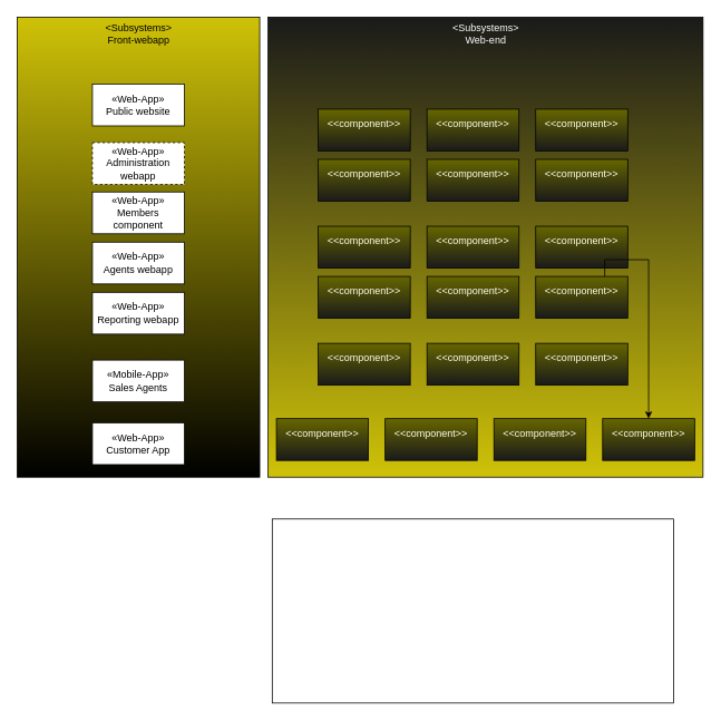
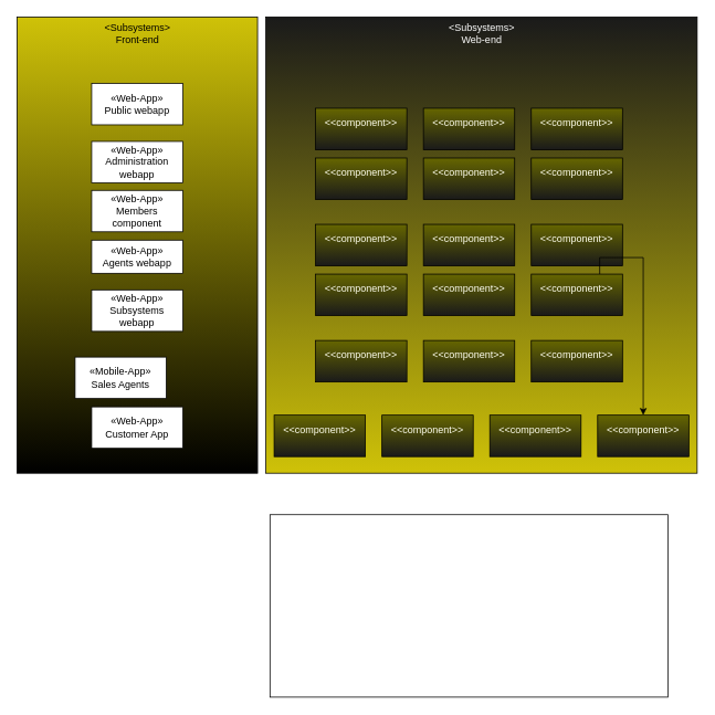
- <mxCell id="11" value="&lt;div&gt;&amp;lt;Subsystems&amp;gt;&lt;/div&gt;&lt;div&gt;Front-webapp&lt;br&gt;&lt;/div&gt;" style="text;html=1;align=center;verticalAlign=middle;resizable=0;points=[];autosize=1;strokeColor=none;fillColor=none;" vertex="1" parent="2"><mxGeometry x="95" width="100" height="40" as="geometry" /></mxCell>
+ <mxCell id="11" value="&lt;div&gt;&amp;lt;Subsystems&amp;gt;&lt;/div&gt;&lt;div&gt;Front-end&lt;br&gt;&lt;/div&gt;" style="text;html=1;align=center;verticalAlign=middle;resizable=0;points=[];autosize=1;strokeColor=none;fillColor=none;" vertex="1" parent="2"><mxGeometry x="95" width="100" height="40" as="geometry" /></mxCell>
- <mxCell id="4" value="&lt;div&gt;«Web-App»&lt;/div&gt;Public website" style="html=1;whiteSpace=wrap;movable=0;resizable=0;rotatable=0;deletable=0;editable=0;locked=1;connectable=0;" vertex="1" parent="2"><mxGeometry x="90" y="80" width="110" height="50" as="geometry" /></mxCell>
+ <mxCell id="4" value="&lt;div&gt;«Web-App»&lt;/div&gt;Public webapp" style="html=1;whiteSpace=wrap;movable=0;resizable=0;rotatable=0;deletable=0;editable=0;locked=1;connectable=0;" vertex="1" parent="2"><mxGeometry x="90" y="80" width="110" height="50" as="geometry" /></mxCell>
- <mxCell id="5" value="&lt;div&gt;«Web-App»&lt;/div&gt;&lt;div&gt;Administration webapp&lt;br&gt;&lt;/div&gt;" style="html=1;whiteSpace=wrap;movable=0;resizable=0;rotatable=0;deletable=0;editable=0;locked=1;connectable=0;dashed=1;" vertex="1" parent="2"><mxGeometry x="90" y="150" width="110" height="50" as="geometry" /></mxCell>
+ <mxCell id="5" value="&lt;div&gt;«Web-App»&lt;/div&gt;&lt;div&gt;Administration webapp&lt;br&gt;&lt;/div&gt;" style="html=1;whiteSpace=wrap;movable=0;resizable=0;rotatable=0;deletable=0;editable=0;locked=1;connectable=0;" vertex="1" parent="2"><mxGeometry x="90" y="150" width="110" height="50" as="geometry" /></mxCell>
- <mxCell id="7" value="&lt;div&gt;«Web-App»&lt;/div&gt;&lt;div&gt;Agents webapp&lt;br&gt;&lt;/div&gt;" style="html=1;whiteSpace=wrap;movable=0;resizable=0;rotatable=0;deletable=0;editable=0;locked=1;connectable=0;" vertex="1" parent="2"><mxGeometry x="90" y="269" width="110" height="50" as="geometry" /></mxCell>
+ <mxCell id="7" value="&lt;div&gt;«Web-App»&lt;/div&gt;&lt;div&gt;Agents webapp&lt;br&gt;&lt;/div&gt;" style="html=1;whiteSpace=wrap;movable=0;resizable=0;rotatable=0;deletable=0;editable=0;locked=1;connectable=0;" vertex="1" parent="2"><mxGeometry x="90" y="269" width="110" height="40" as="geometry" /></mxCell>
- <mxCell id="8" value="&lt;div&gt;«Web-App»&lt;/div&gt;&lt;div&gt;Reporting webapp&lt;br&gt;&lt;/div&gt;" style="html=1;whiteSpace=wrap;movable=0;resizable=0;rotatable=0;deletable=0;editable=0;locked=1;connectable=0;" vertex="1" parent="2"><mxGeometry x="90" y="329" width="110" height="50" as="geometry" /></mxCell>
+ <mxCell id="8" value="&lt;div&gt;«Web-App»&lt;/div&gt;&lt;div&gt;Subsystems webapp&lt;br&gt;&lt;/div&gt;" style="html=1;whiteSpace=wrap;movable=0;resizable=0;rotatable=0;deletable=0;editable=0;locked=1;connectable=0;" vertex="1" parent="2"><mxGeometry x="90" y="329" width="110" height="50" as="geometry" /></mxCell>
- <mxCell id="9" value="&lt;div&gt;«Mobile-App»&lt;/div&gt;&lt;div&gt;Sales Agents&lt;br&gt;&lt;/div&gt;" style="html=1;whiteSpace=wrap;movable=0;resizable=0;rotatable=0;deletable=0;editable=0;locked=1;connectable=0;" vertex="1" parent="2"><mxGeometry x="90" y="410" width="110" height="50" as="geometry" /></mxCell>
+ <mxCell id="9" value="&lt;div&gt;«Mobile-App»&lt;/div&gt;&lt;div&gt;Sales Agents&lt;br&gt;&lt;/div&gt;" style="html=1;whiteSpace=wrap;movable=0;resizable=0;rotatable=0;deletable=0;editable=0;locked=1;connectable=0;" vertex="1" parent="2"><mxGeometry x="70" y="410" width="110" height="50" as="geometry" /></mxCell>
- <mxCell id="10" value="&lt;div&gt;«Web-App»&lt;/div&gt;&lt;div&gt;Customer App&lt;br&gt;&lt;/div&gt;" style="html=1;whiteSpace=wrap;movable=0;resizable=0;rotatable=0;deletable=0;editable=0;locked=1;connectable=0;" vertex="1" parent="2"><mxGeometry x="90" y="485" width="110" height="50" as="geometry" /></mxCell>
+ <mxCell id="10" value="&lt;div&gt;«Web-App»&lt;/div&gt;&lt;div&gt;Customer App&lt;br&gt;&lt;/div&gt;" style="html=1;whiteSpace=wrap;movable=0;resizable=0;rotatable=0;deletable=0;editable=0;locked=1;connectable=0;" vertex="1" parent="2"><mxGeometry x="90" y="470" width="110" height="50" as="geometry" /></mxCell>
